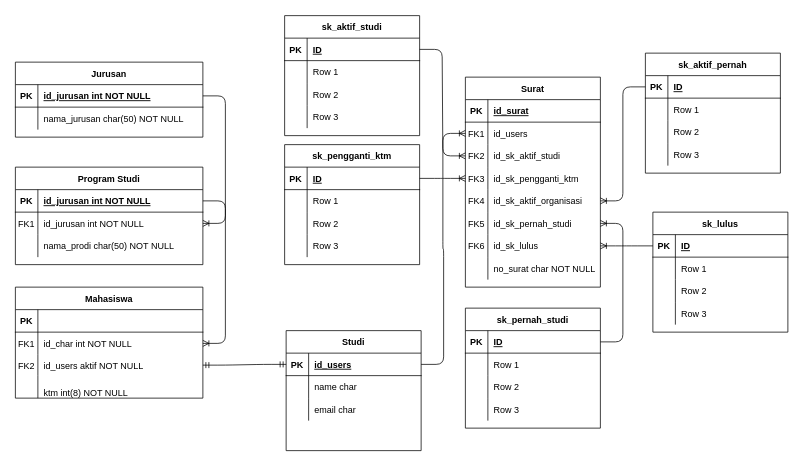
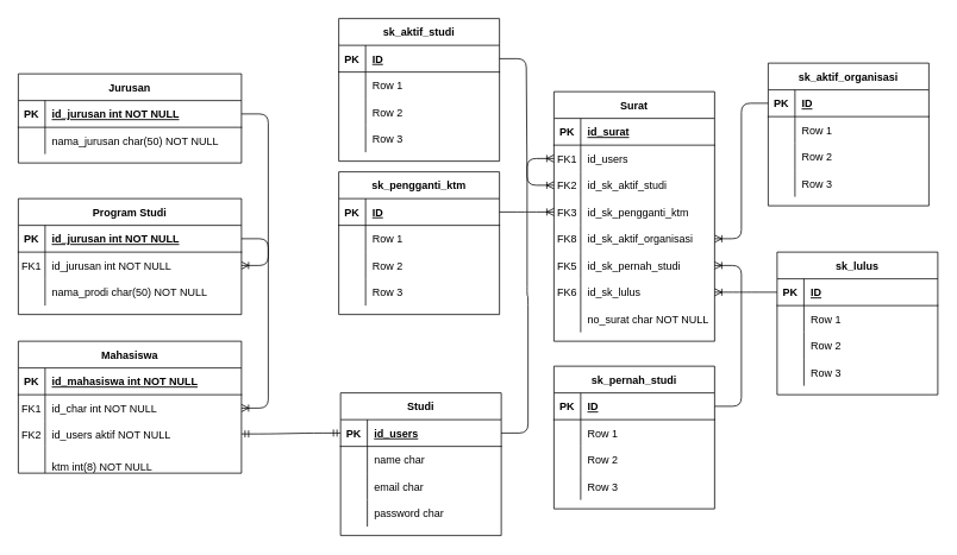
- <mxCell id="100" value="sk_aktif_pernah" style="shape=table;startSize=30;container=1;collapsible=1;childLayout=tableLayout;fixedRows=1;rowLines=0;fontStyle=1;align=center;resizeLast=1;" vertex="1" parent="1"><mxGeometry x="860" y="70" width="180" height="160" as="geometry" /></mxCell>
+ <mxCell id="100" value="sk_aktif_organisasi" style="shape=table;startSize=30;container=1;collapsible=1;childLayout=tableLayout;fixedRows=1;rowLines=0;fontStyle=1;align=center;resizeLast=1;" vertex="1" parent="1"><mxGeometry x="860" y="70" width="180" height="160" as="geometry" /></mxCell>
- <mxCell id="60" value="FK4" style="shape=partialRectangle;connectable=0;fillColor=none;top=0;left=0;bottom=0;right=0;editable=1;overflow=hidden;" vertex="1" parent="59"><mxGeometry width="30" height="30" as="geometry" /></mxCell>
+ <mxCell id="60" value="FK8" style="shape=partialRectangle;connectable=0;fillColor=none;top=0;left=0;bottom=0;right=0;editable=1;overflow=hidden;" vertex="1" parent="59"><mxGeometry width="30" height="30" as="geometry" /></mxCell>
+ <mxCell id="15" value="id_mahasiswa int NOT NULL " style="shape=partialRectangle;overflow=hidden;connectable=0;fillColor=none;top=0;left=0;bottom=0;right=0;align=left;spacingLeft=6;fontStyle=5;" parent="13" vertex="1"><mxGeometry x="30" width="220" height="30" as="geometry" /></mxCell>
+ <mxCell id="44" value="password char" style="shape=partialRectangle;connectable=0;fillColor=none;top=0;left=0;bottom=0;right=0;align=left;spacingLeft=6;overflow=hidden;" vertex="1" parent="42"><mxGeometry x="30" width="150" height="30" as="geometry" /></mxCell>
